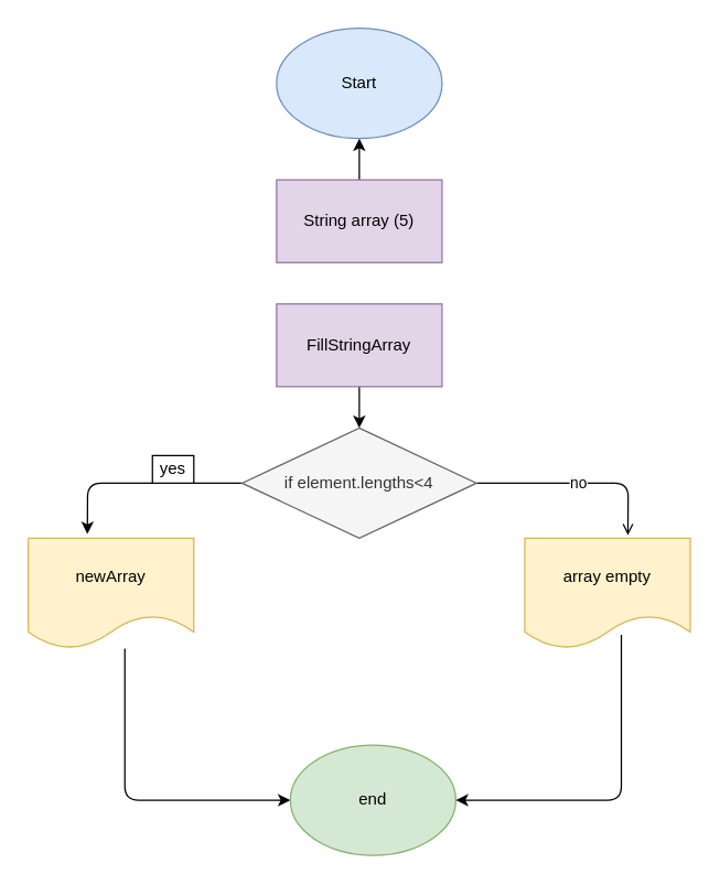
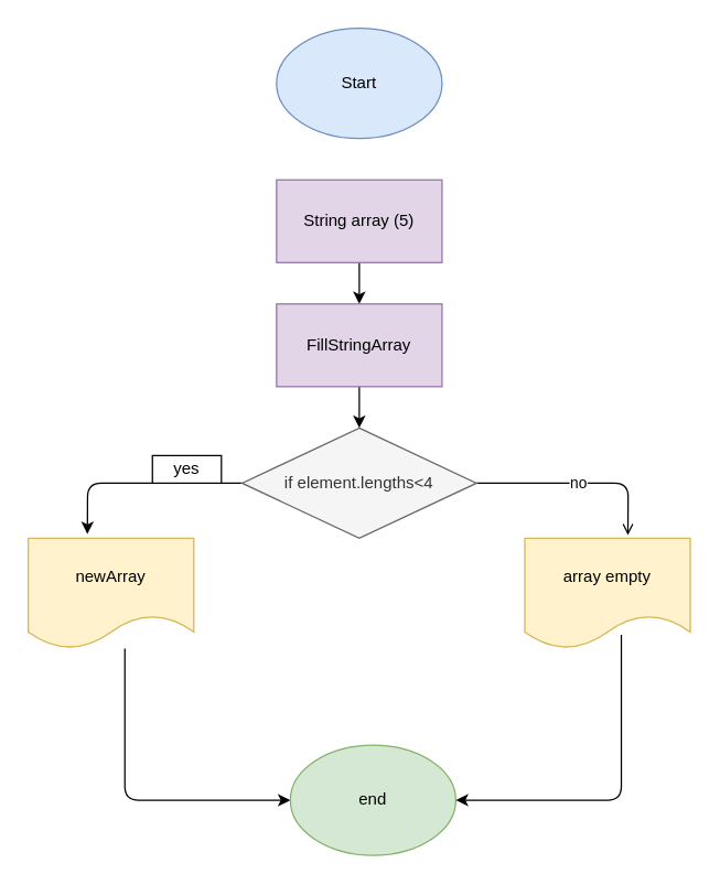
- <mxCell id="3" value="" style="edgeStyle=none;html=1;" edge="1" parent="1" source="4" target="2"><mxGeometry relative="1" as="geometry" /></mxCell>
+ <mxCell id="3" value="" style="edgeStyle=none;html=1;" edge="1" parent="1" source="4" target="6"><mxGeometry relative="1" as="geometry" /></mxCell>
- <mxCell id="12" value="yes" style="whiteSpace=wrap;html=1;" vertex="1" parent="1"><mxGeometry x="110" y="330" width="30" height="20" as="geometry" /></mxCell>
+ <mxCell id="12" value="yes" style="whiteSpace=wrap;html=1;" vertex="1" parent="1"><mxGeometry x="110" y="330" width="50" height="20" as="geometry" /></mxCell>
